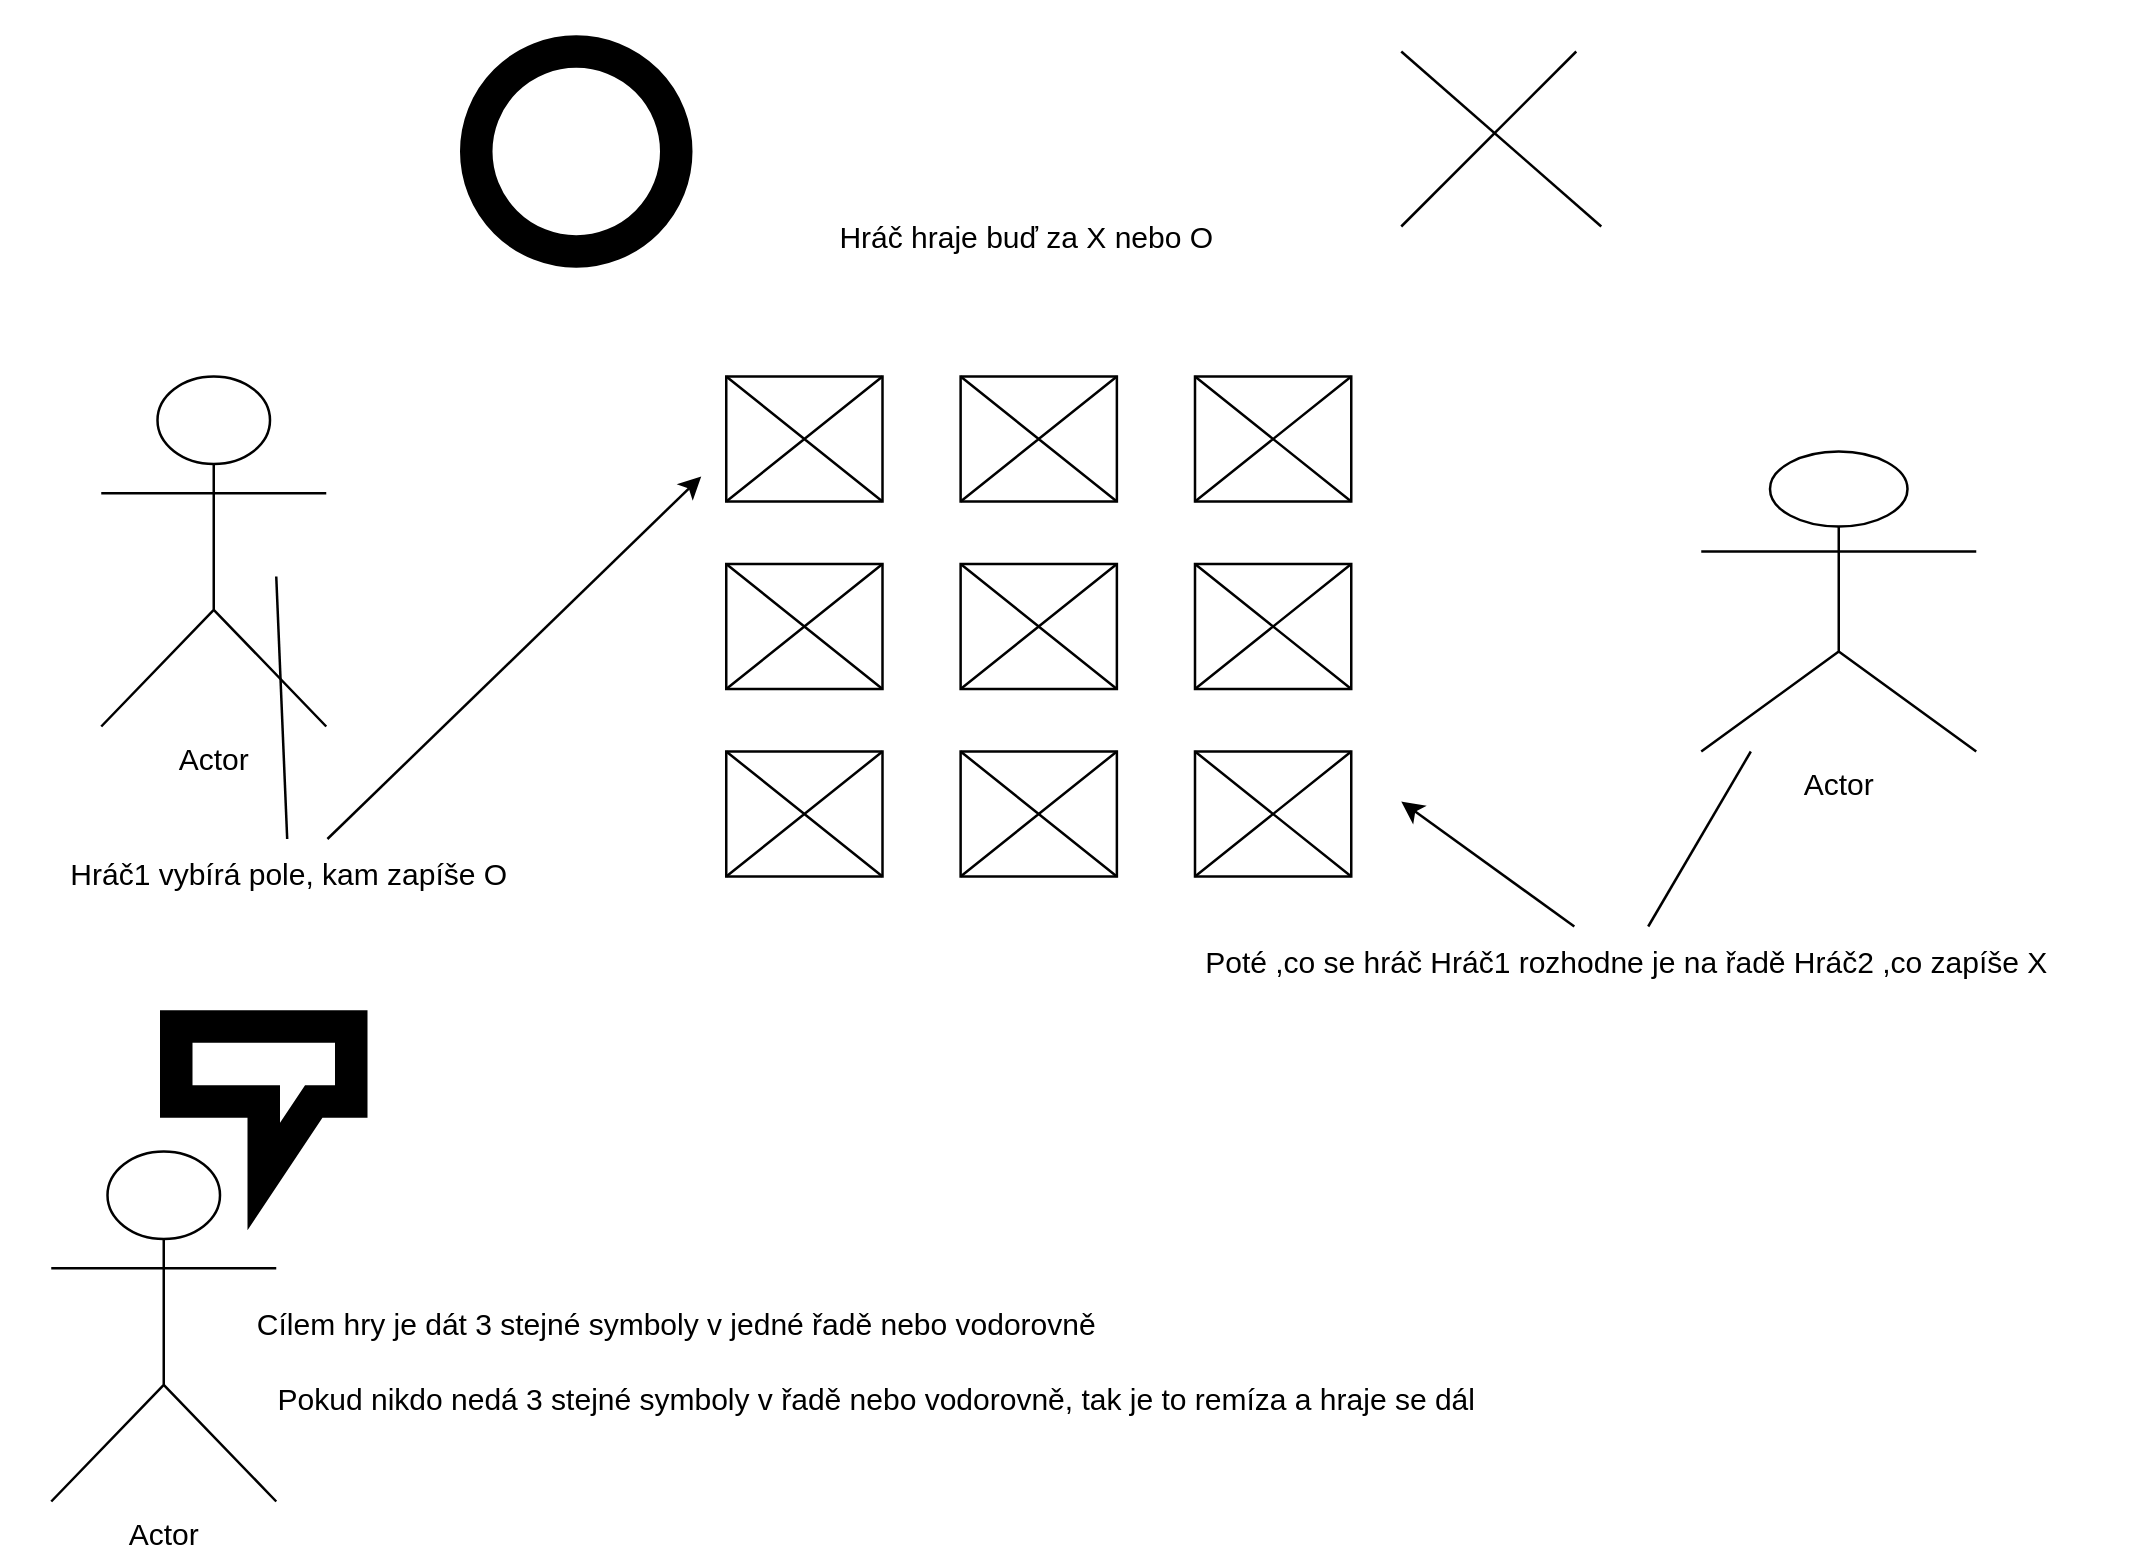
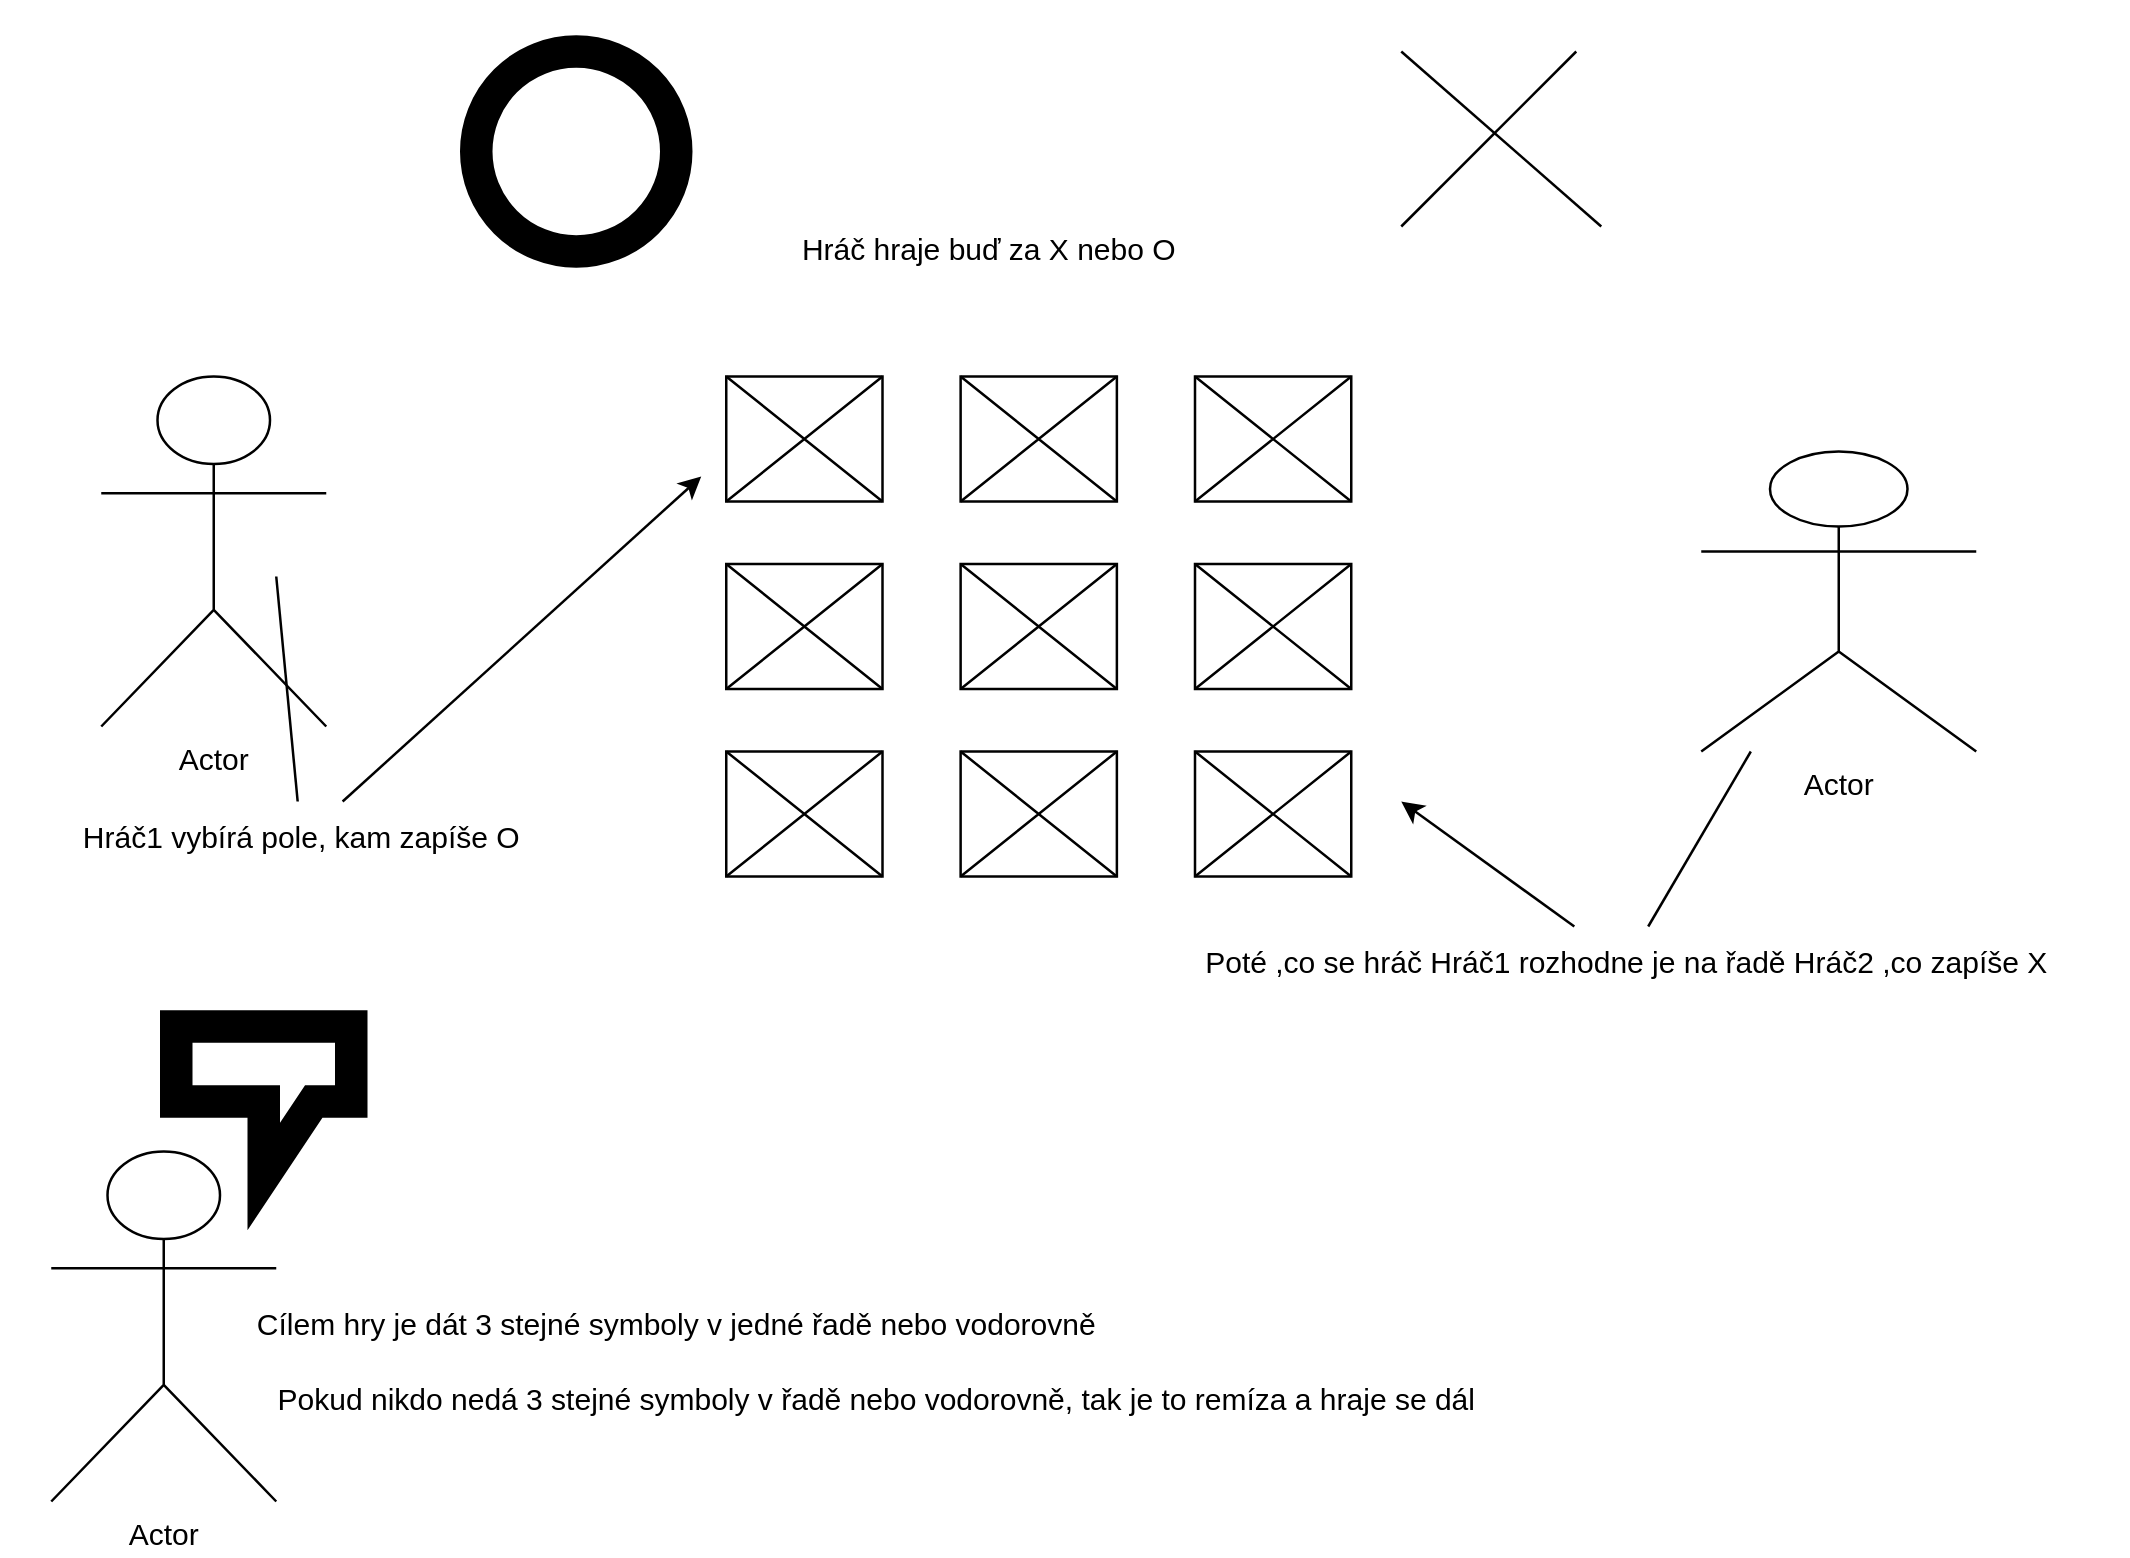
- <mxCell id="7" value="Hráč hraje buď za X nebo O" style="text;html=1;align=center;verticalAlign=middle;resizable=0;points=[];autosize=1;strokeColor=none;fillColor=none;" vertex="1" parent="1"><mxGeometry x="325" y="80" width="170" height="30" as="geometry" /></mxCell>
+ <mxCell id="7" value="Hráč hraje buď za X nebo O" style="text;html=1;align=center;verticalAlign=middle;resizable=0;points=[];autosize=1;strokeColor=none;fillColor=none;" vertex="1" parent="1"><mxGeometry x="310" y="85" width="170" height="30" as="geometry" /></mxCell>
- <mxCell id="10" value="Hráč1 vybírá pole, kam zapíše O" style="text;html=1;align=center;verticalAlign=middle;resizable=0;points=[];autosize=1;strokeColor=none;fillColor=none;" vertex="1" parent="1"><mxGeometry x="15" y="335" width="200" height="30" as="geometry" /></mxCell>
+ <mxCell id="10" value="Hráč1 vybírá pole, kam zapíše O" style="text;html=1;align=center;verticalAlign=middle;resizable=0;points=[];autosize=1;strokeColor=none;fillColor=none;" vertex="1" parent="1"><mxGeometry x="20" y="320" width="200" height="30" as="geometry" /></mxCell>
